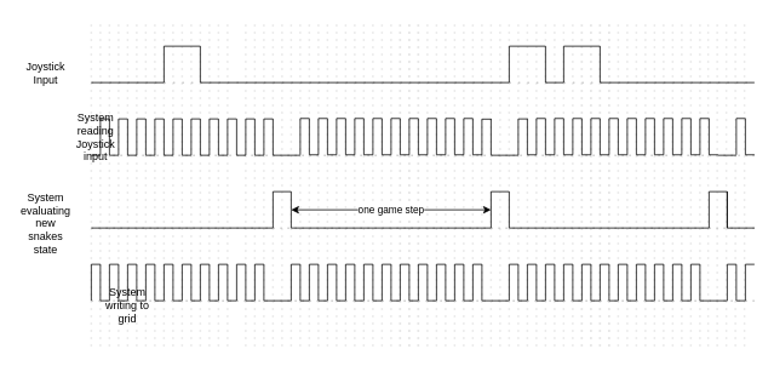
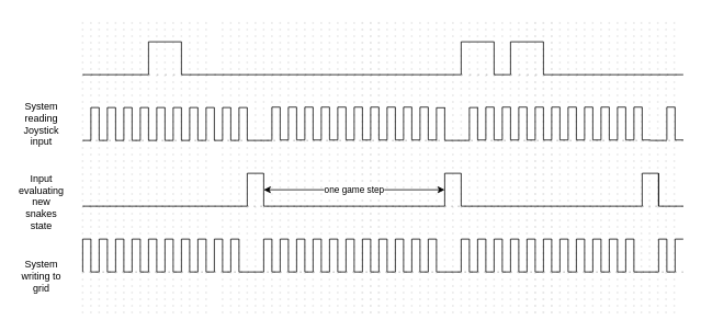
- <mxCell id="85" value="Joystick Input" style="text;html=1;strokeColor=none;fillColor=none;align=center;verticalAlign=middle;whiteSpace=wrap;rounded=0;" vertex="1" parent="1"><mxGeometry x="20" y="60" width="60" height="40" as="geometry" /></mxCell>
- <mxCell id="86" value="System reading Joystick input" style="text;html=1;strokeColor=none;fillColor=none;align=center;verticalAlign=middle;whiteSpace=wrap;rounded=0;" vertex="1" parent="1"><mxGeometry x="75" y="120" width="60" height="60" as="geometry" /></mxCell>
+ <mxCell id="86" value="System reading Joystick input" style="text;html=1;strokeColor=none;fillColor=none;align=center;verticalAlign=middle;whiteSpace=wrap;rounded=0;" vertex="1" parent="1"><mxGeometry x="20" y="120" width="60" height="60" as="geometry" /></mxCell>
- <mxCell id="88" value="System evaluating new snakes state" style="text;html=1;strokeColor=none;fillColor=none;align=center;verticalAlign=middle;whiteSpace=wrap;rounded=0;" vertex="1" parent="1"><mxGeometry x="20" y="210" width="60" height="70" as="geometry" /></mxCell>
+ <mxCell id="88" value="Input evaluating new snakes state" style="text;html=1;strokeColor=none;fillColor=none;align=center;verticalAlign=middle;whiteSpace=wrap;rounded=0;" vertex="1" parent="1"><mxGeometry x="20" y="210" width="60" height="70" as="geometry" /></mxCell>
- <mxCell id="87" value="System writing to grid" style="text;html=1;strokeColor=none;fillColor=none;align=center;verticalAlign=middle;whiteSpace=wrap;rounded=0;" vertex="1" parent="1"><mxGeometry x="110" y="310" width="60" height="50" as="geometry" /></mxCell>
+ <mxCell id="87" value="System writing to grid" style="text;html=1;strokeColor=none;fillColor=none;align=center;verticalAlign=middle;whiteSpace=wrap;rounded=0;" vertex="1" parent="1"><mxGeometry x="20" y="310" width="60" height="50" as="geometry" /></mxCell>
